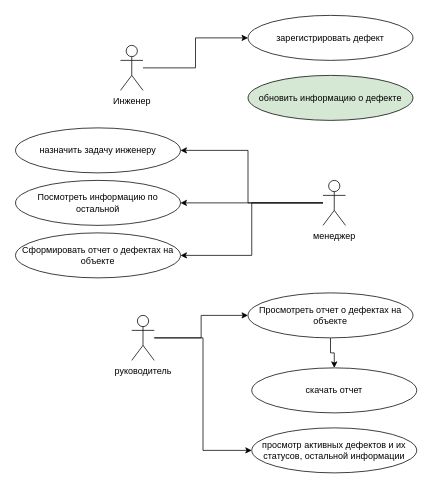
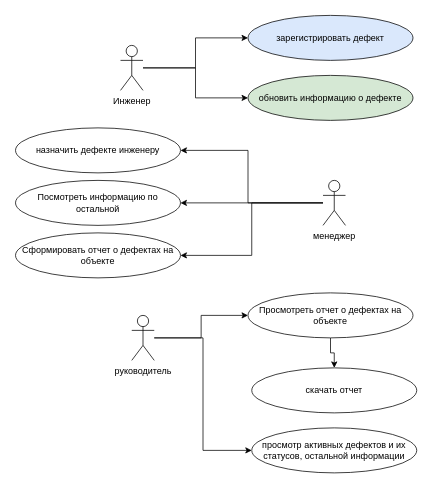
- <mxCell id="5" value="зарегистрировать дефект" style="ellipse;whiteSpace=wrap;html=1;" parent="1" vertex="1"><mxGeometry x="330" y="20" width="220" height="60" as="geometry" /></mxCell>
+ <mxCell id="5" value="зарегистрировать дефект" style="ellipse;whiteSpace=wrap;html=1;fillColor=#dae8fc;" parent="1" vertex="1"><mxGeometry x="330" y="20" width="220" height="60" as="geometry" /></mxCell>
+ <mxCell id="3" style="edgeStyle=orthogonalEdgeStyle;rounded=0;orthogonalLoop=1;jettySize=auto;html=1;entryX=0;entryY=0.5;entryDx=0;entryDy=0;" parent="1" source="4" target="6" edge="1"><mxGeometry relative="1" as="geometry" /></mxCell>
- <mxCell id="11" value="назначить задачу инженеру" style="ellipse;whiteSpace=wrap;html=1;" parent="1" vertex="1"><mxGeometry x="20" y="170" width="220" height="60" as="geometry" /></mxCell>
+ <mxCell id="11" value="назначить дефекте инженеру" style="ellipse;whiteSpace=wrap;html=1;" parent="1" vertex="1"><mxGeometry x="20" y="170" width="220" height="60" as="geometry" /></mxCell>
